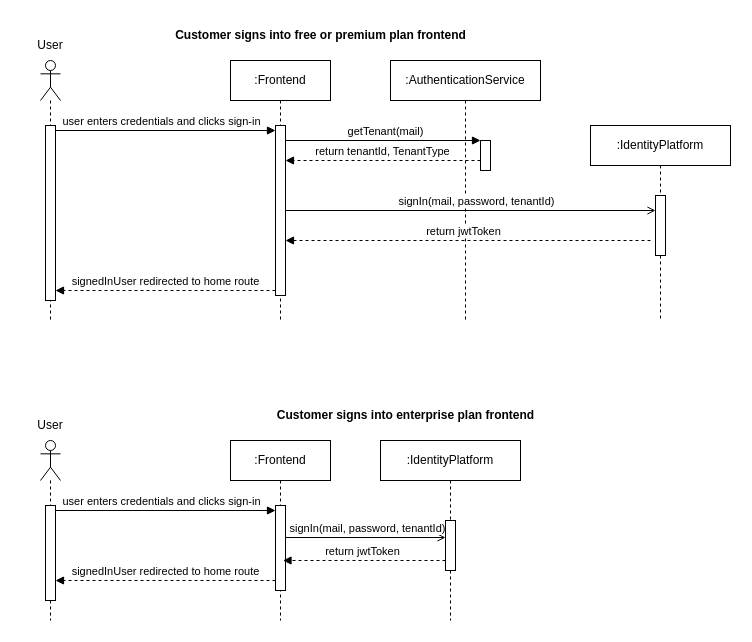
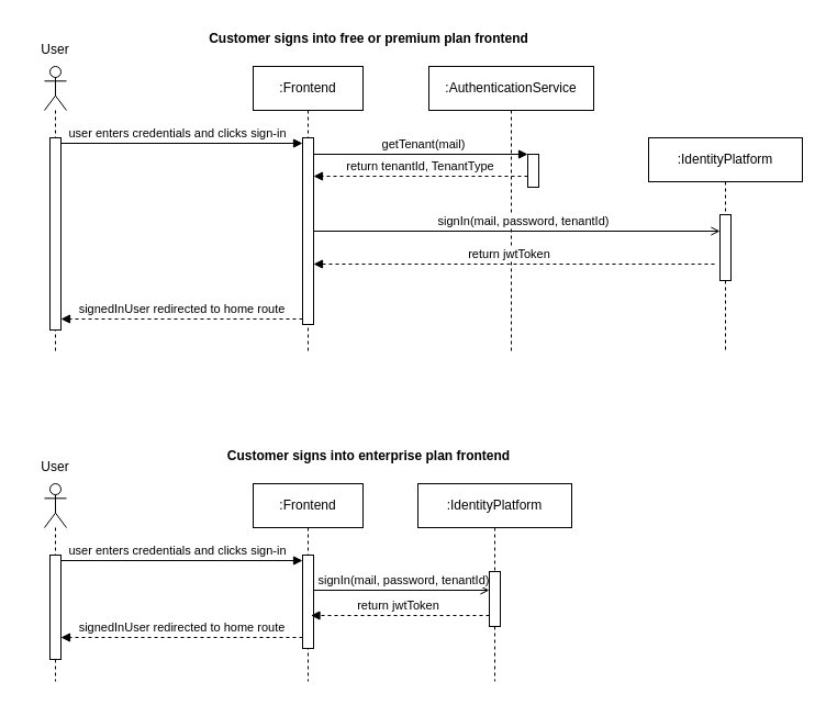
- <mxCell id="12" value="&lt;div&gt;&lt;b&gt;Customer signs into free or premium plan frontend&lt;/b&gt;&lt;/div&gt;" style="text;html=1;align=center;verticalAlign=middle;resizable=0;points=[];autosize=1;strokeColor=none;fillColor=none;" parent="1" vertex="1"><mxGeometry x="165" y="20" width="310" height="30" as="geometry" /></mxCell>
+ <mxCell id="12" value="&lt;div&gt;&lt;b&gt;Customer signs into free or premium plan frontend&lt;/b&gt;&lt;/div&gt;" style="text;html=1;align=center;verticalAlign=middle;resizable=0;points=[];autosize=1;strokeColor=none;fillColor=none;" parent="1" vertex="1"><mxGeometry x="180" width="310" height="30" as="geometry" y="20" /></mxCell>
- <mxCell id="25" value="&lt;div&gt;&lt;b&gt;Customer signs into enterprise plan frontend&lt;/b&gt;&lt;/div&gt;" style="text;html=1;align=center;verticalAlign=middle;resizable=0;points=[];autosize=1;strokeColor=none;fillColor=none;" vertex="1" parent="1"><mxGeometry x="265" y="400" width="280" height="30" as="geometry" /></mxCell>
+ <mxCell id="25" value="&lt;div&gt;&lt;b&gt;Customer signs into enterprise plan frontend&lt;/b&gt;&lt;/div&gt;" style="text;html=1;align=center;verticalAlign=middle;resizable=0;points=[];autosize=1;strokeColor=none;fillColor=none;" vertex="1" parent="1"><mxGeometry x="195" y="400" width="280" height="30" as="geometry" /></mxCell>
